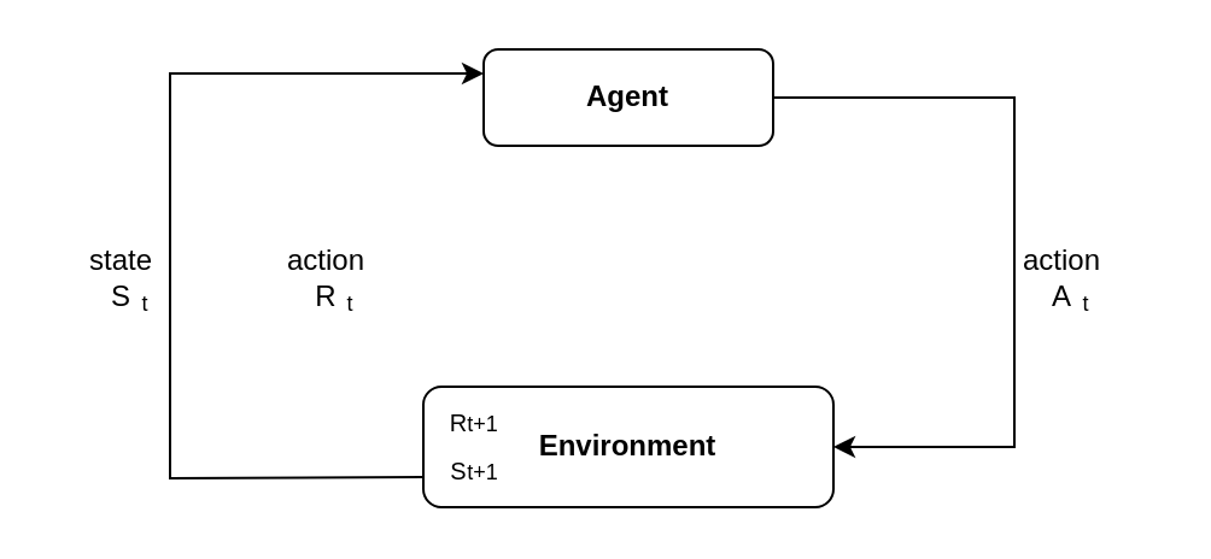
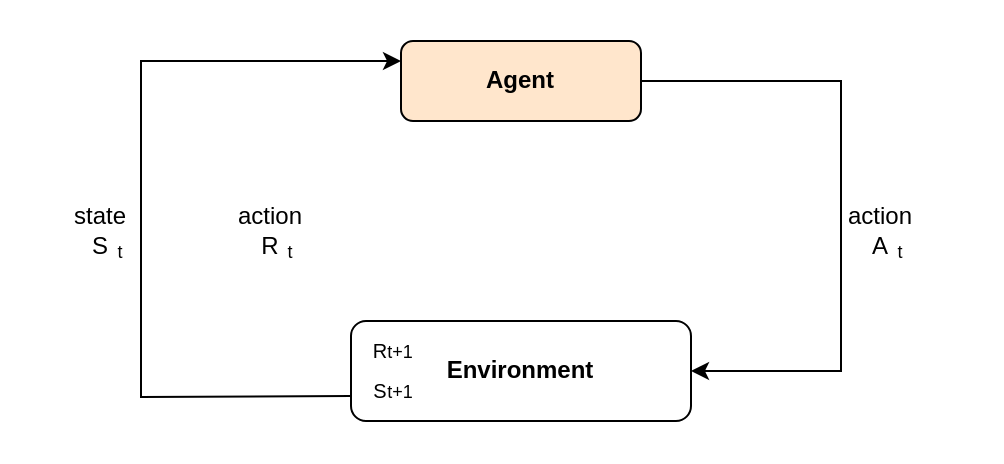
- <mxCell id="2" value="&lt;b&gt;Agent&lt;/b&gt;" style="rounded=1;whiteSpace=wrap;html=1;" vertex="1" parent="1"><mxGeometry x="200" y="20" width="120" height="40" as="geometry" /></mxCell>
+ <mxCell id="2" value="&lt;b&gt;Agent&lt;/b&gt;" style="rounded=1;whiteSpace=wrap;html=1;fillColor=#ffe6cc;" vertex="1" parent="1"><mxGeometry x="200" y="20" width="120" height="40" as="geometry" /></mxCell>
